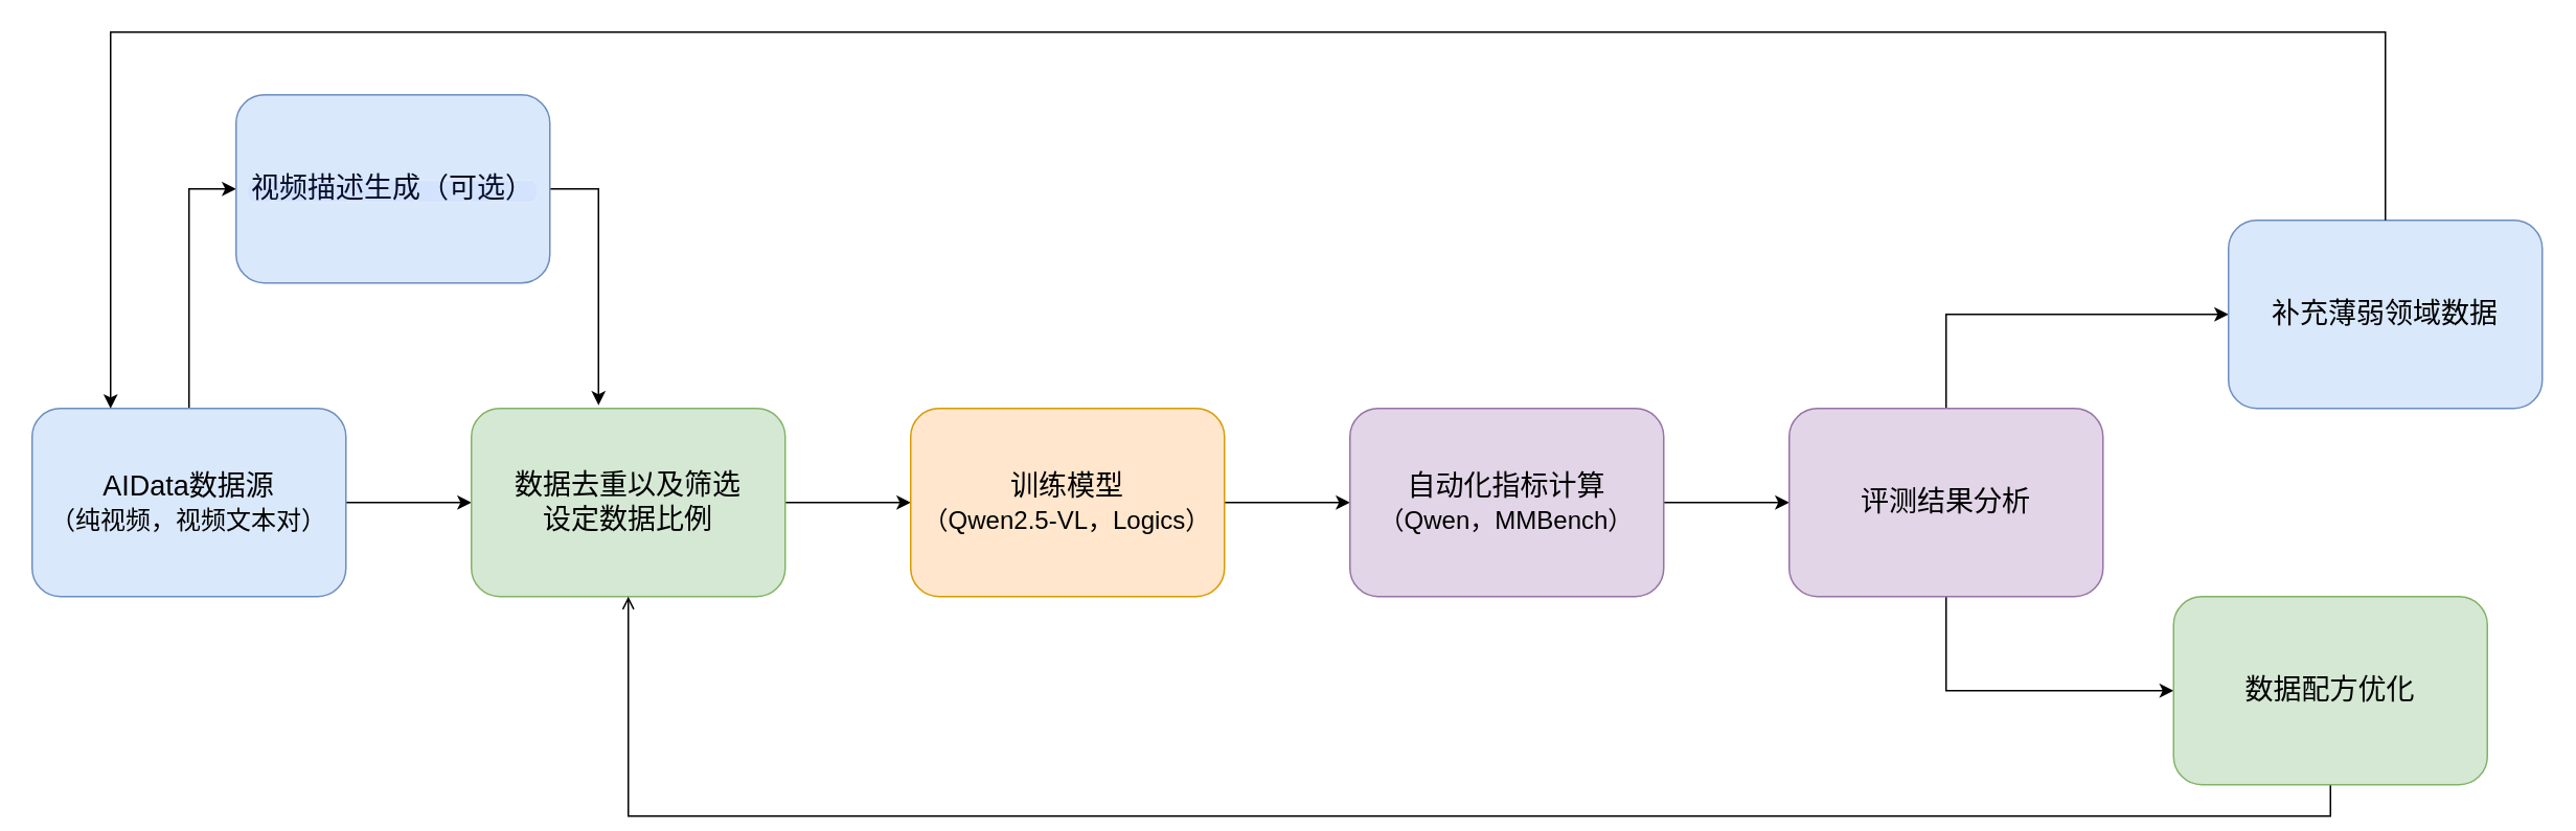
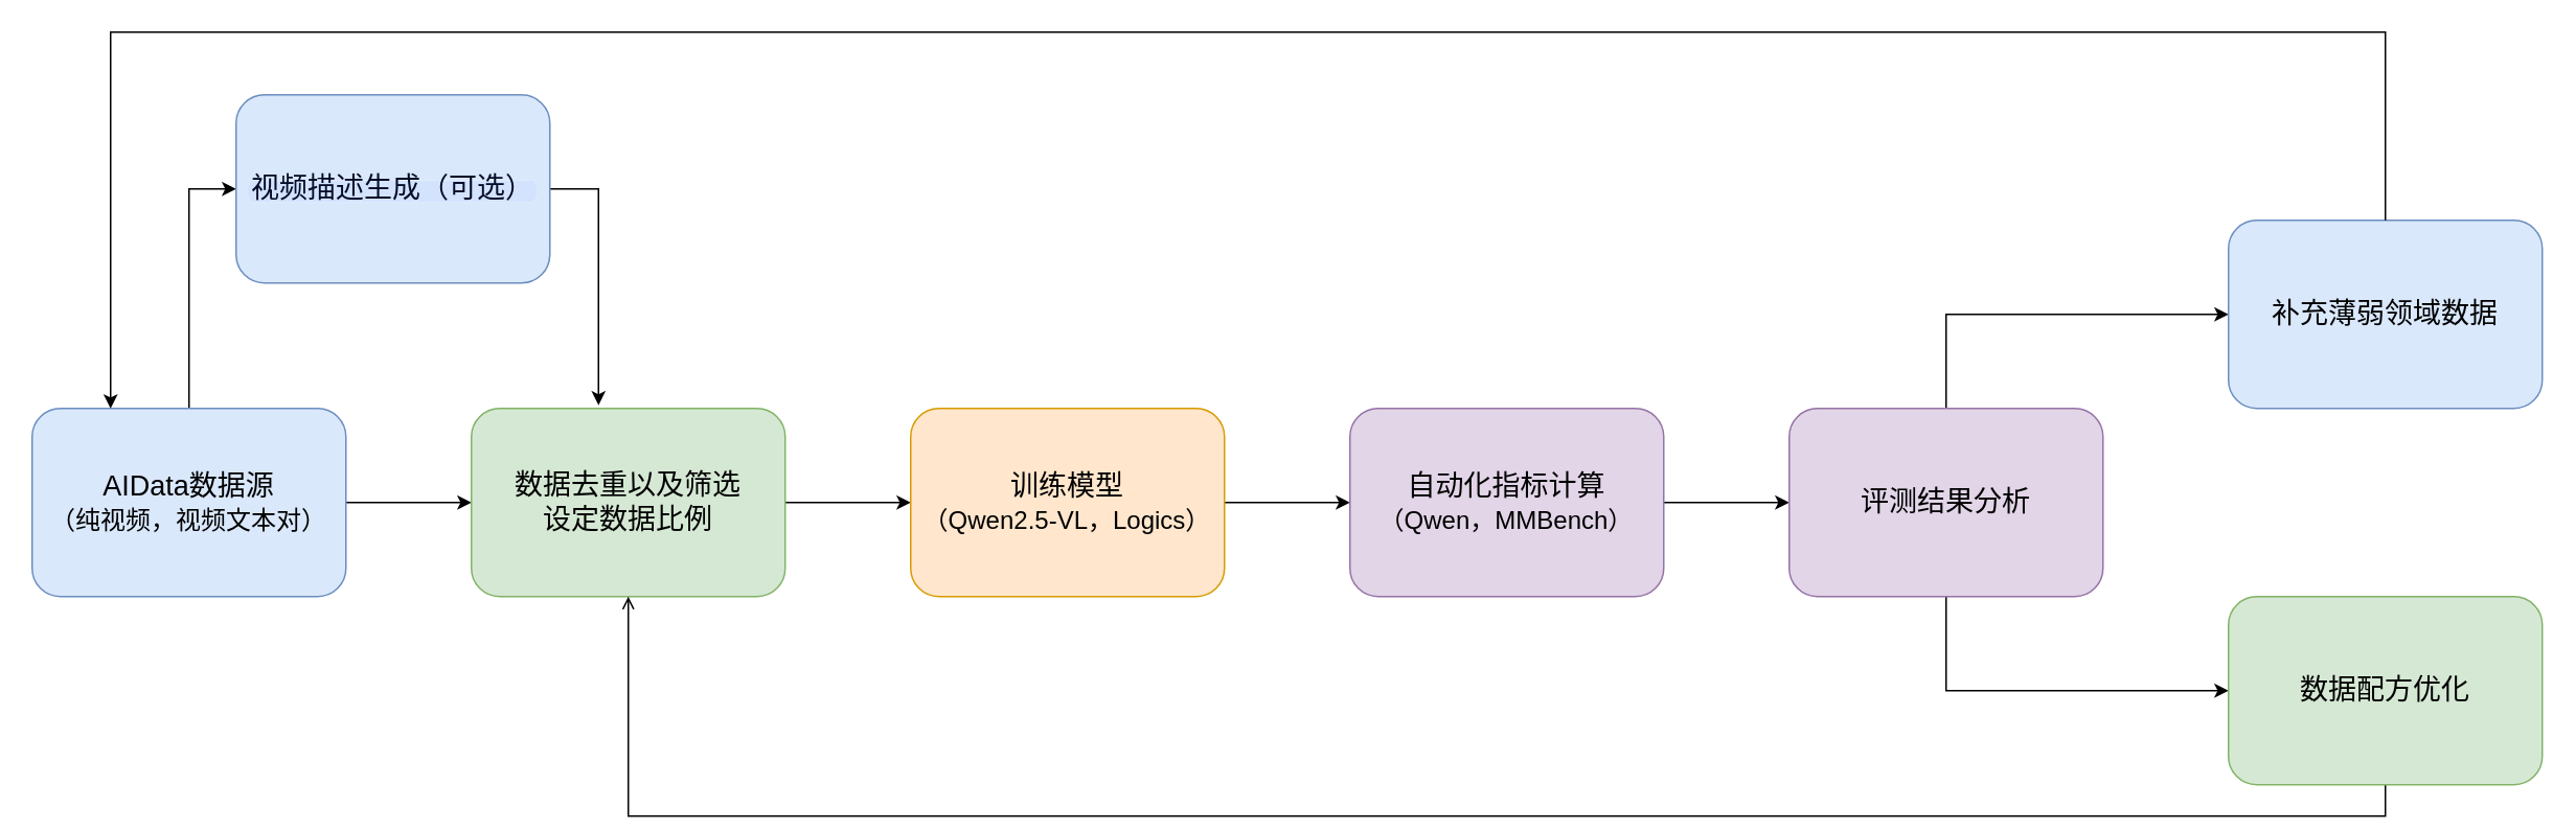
- <mxCell id="15" value="&lt;font style=&quot;font-size: 18px;&quot;&gt;数据配方优化&lt;/font&gt;" style="rounded=1;whiteSpace=wrap;html=1;fillColor=#d5e8d4;strokeColor=#82b366;" parent="1" vertex="1"><mxGeometry x="1385" y="380" width="200" height="120" as="geometry" /></mxCell>
+ <mxCell id="15" value="&lt;font style=&quot;font-size: 18px;&quot;&gt;数据配方优化&lt;/font&gt;" style="rounded=1;whiteSpace=wrap;html=1;fillColor=#d5e8d4;strokeColor=#82b366;" parent="1" vertex="1"><mxGeometry x="1420" y="380" width="200" height="120" as="geometry" /></mxCell>
